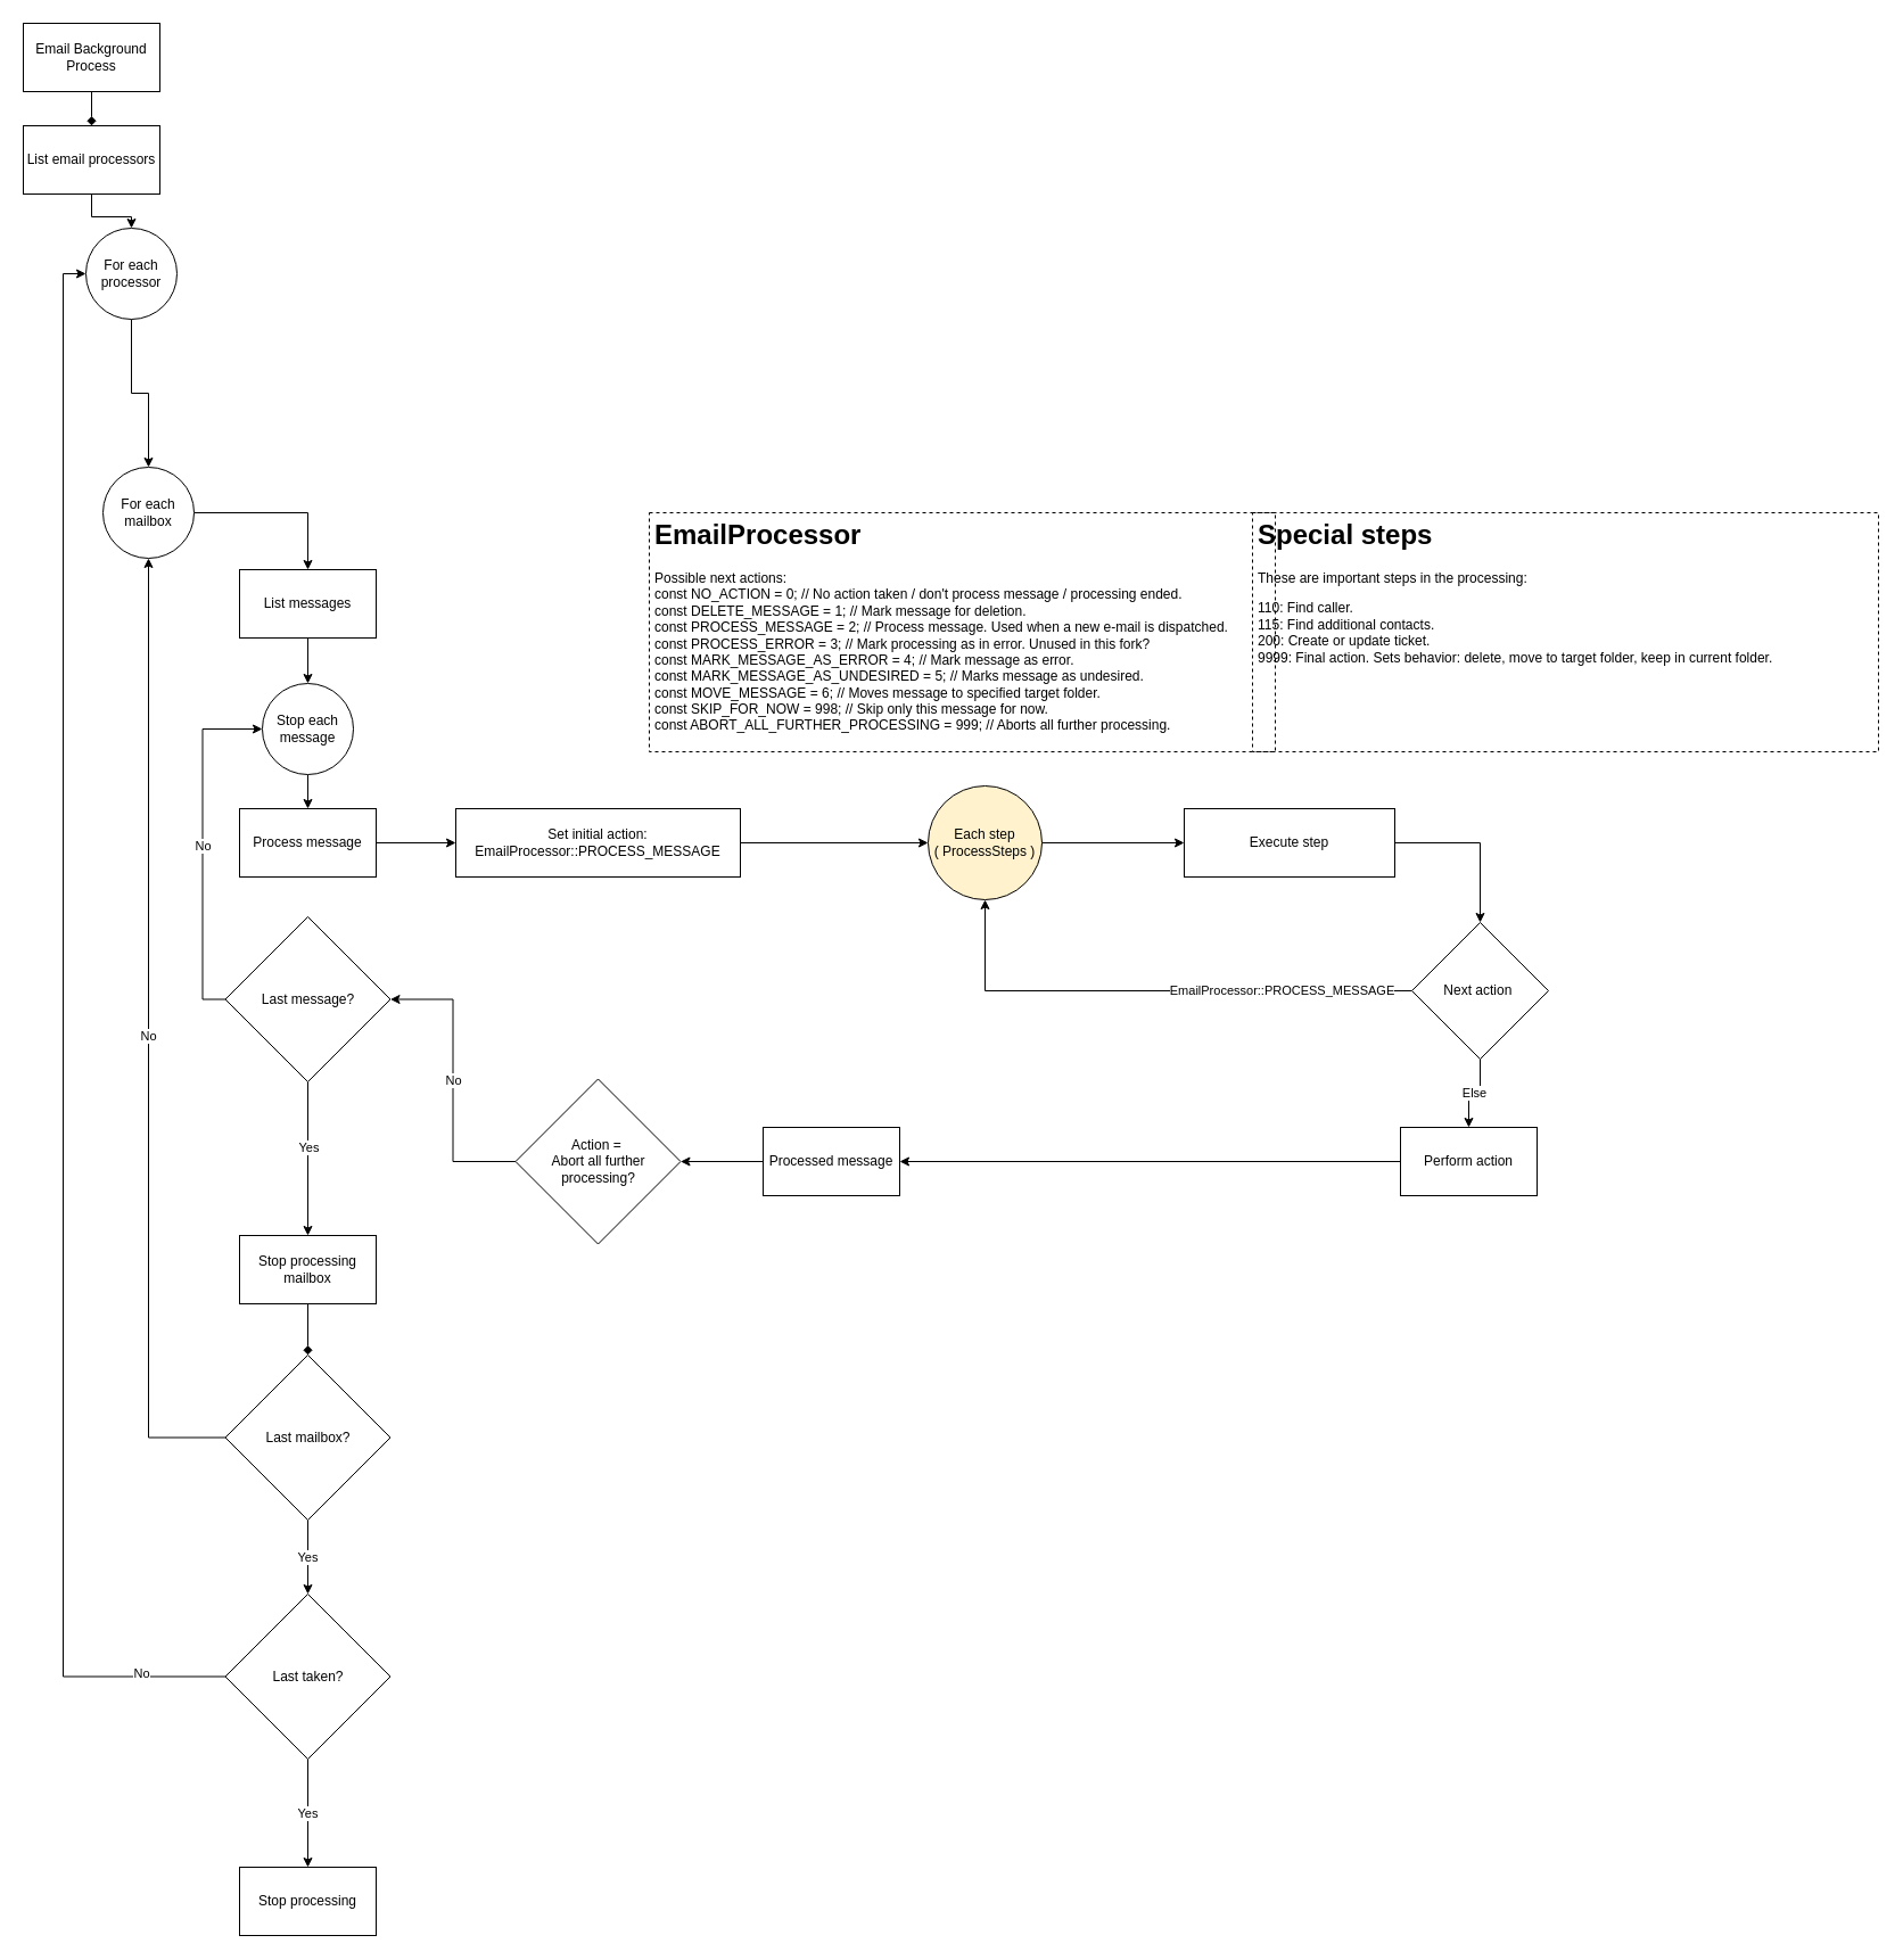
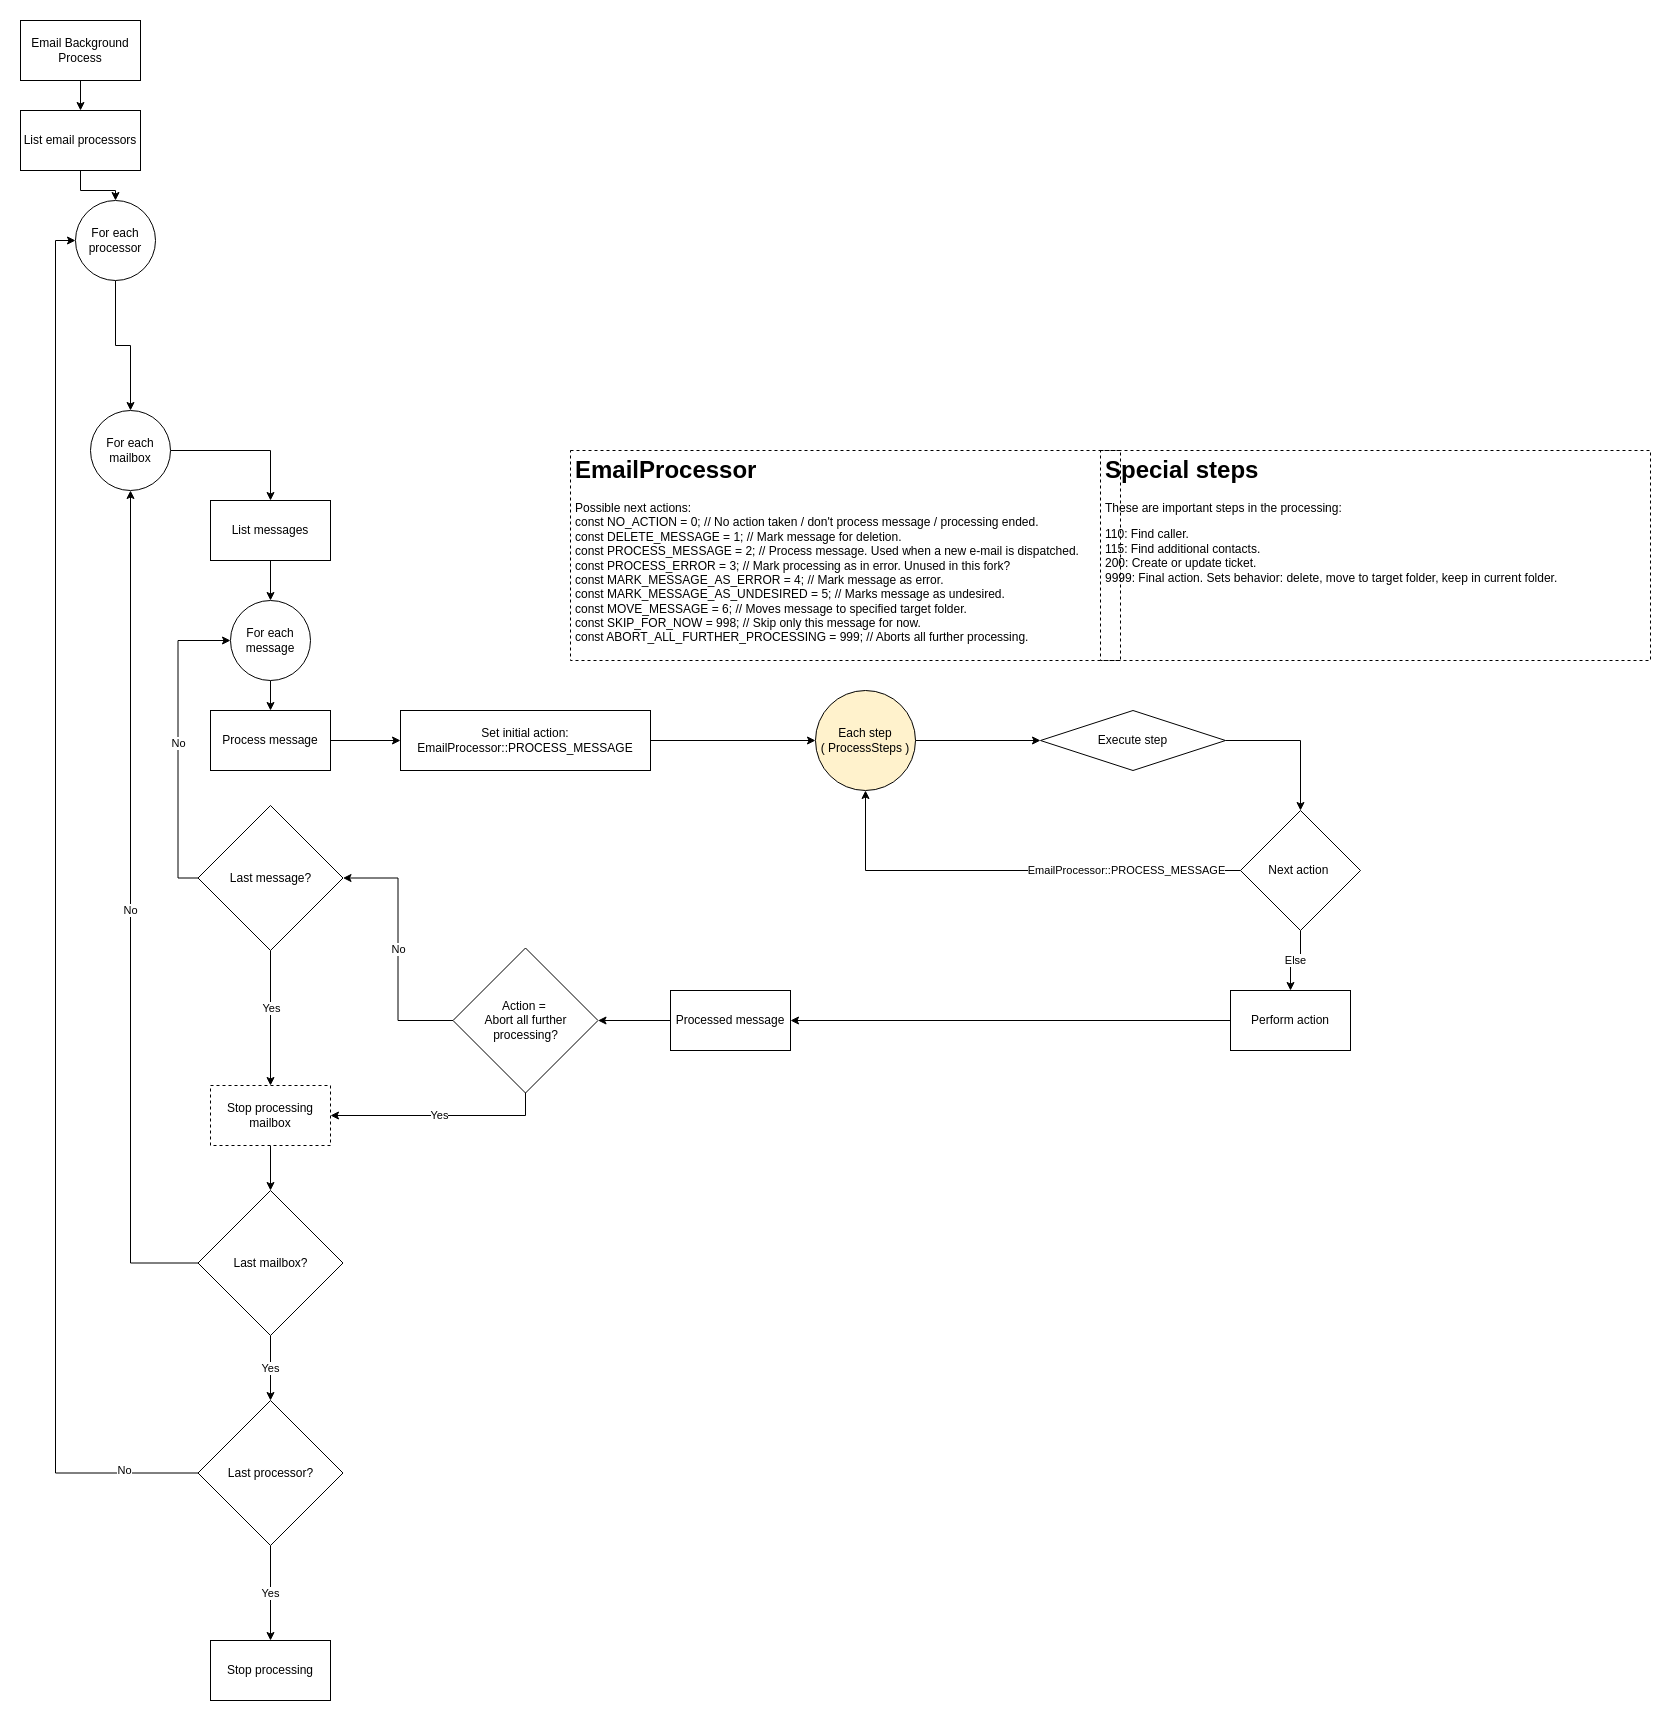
- <mxCell id="2" value="" style="edgeStyle=orthogonalEdgeStyle;rounded=0;orthogonalLoop=1;jettySize=auto;html=1;endArrow=diamond;" parent="1" source="3" target="5" edge="1"><mxGeometry relative="1" as="geometry" /></mxCell>
+ <mxCell id="2" value="" style="edgeStyle=orthogonalEdgeStyle;rounded=0;orthogonalLoop=1;jettySize=auto;html=1;" parent="1" source="3" target="5" edge="1"><mxGeometry relative="1" as="geometry" /></mxCell>
- <mxCell id="13" value="Stop each message" style="ellipse;whiteSpace=wrap;html=1;rounded=0;" parent="1" vertex="1"><mxGeometry x="230" y="600" width="80" height="80" as="geometry" /></mxCell>
+ <mxCell id="13" value="For each message" style="ellipse;whiteSpace=wrap;html=1;rounded=0;" parent="1" vertex="1"><mxGeometry x="230" y="600" width="80" height="80" as="geometry" /></mxCell>
- <mxCell id="22" value="Execute step" style="whiteSpace=wrap;html=1;rounded=0;" parent="1" vertex="1"><mxGeometry x="1040" y="710" width="185" height="60" as="geometry" /></mxCell>
+ <mxCell id="22" value="Execute step" style="rhombus;whiteSpace=wrap;html=1;" parent="1" vertex="1"><mxGeometry x="1040" y="710" width="185" height="60" as="geometry" /></mxCell>
- <mxCell id="40" value="Stop processing mailbox" style="whiteSpace=wrap;html=1;rounded=0;" parent="1" vertex="1"><mxGeometry x="210" y="1085" width="120" height="60" as="geometry" /></mxCell>
+ <mxCell id="40" value="Stop processing mailbox" style="whiteSpace=wrap;html=1;rounded=0;dashed=1;" parent="1" vertex="1"><mxGeometry x="210" y="1085" width="120" height="60" as="geometry" /></mxCell>
+ <mxCell id="33" value="Yes" style="edgeStyle=orthogonalEdgeStyle;rounded=0;orthogonalLoop=1;jettySize=auto;html=1;exitX=0.5;exitY=1;exitDx=0;exitDy=0;entryX=1;entryY=0.5;entryDx=0;entryDy=0;" parent="1" source="34" target="40" edge="1"><mxGeometry relative="1" as="geometry" /></mxCell>
- <mxCell id="39" value="" style="edgeStyle=orthogonalEdgeStyle;rounded=0;orthogonalLoop=1;jettySize=auto;html=1;endArrow=diamond;" parent="1" source="40" target="43" edge="1"><mxGeometry relative="1" as="geometry" /></mxCell>
+ <mxCell id="39" value="" style="edgeStyle=orthogonalEdgeStyle;rounded=0;orthogonalLoop=1;jettySize=auto;html=1;" parent="1" source="40" target="43" edge="1"><mxGeometry relative="1" as="geometry" /></mxCell>
- <mxCell id="48" value="Last taken?" style="rhombus;whiteSpace=wrap;html=1;rounded=0;" parent="1" vertex="1"><mxGeometry x="197.5" y="1400" width="145" height="145" as="geometry" /></mxCell>
+ <mxCell id="48" value="Last processor?" style="rhombus;whiteSpace=wrap;html=1;rounded=0;" parent="1" vertex="1"><mxGeometry x="197.5" y="1400" width="145" height="145" as="geometry" /></mxCell>
